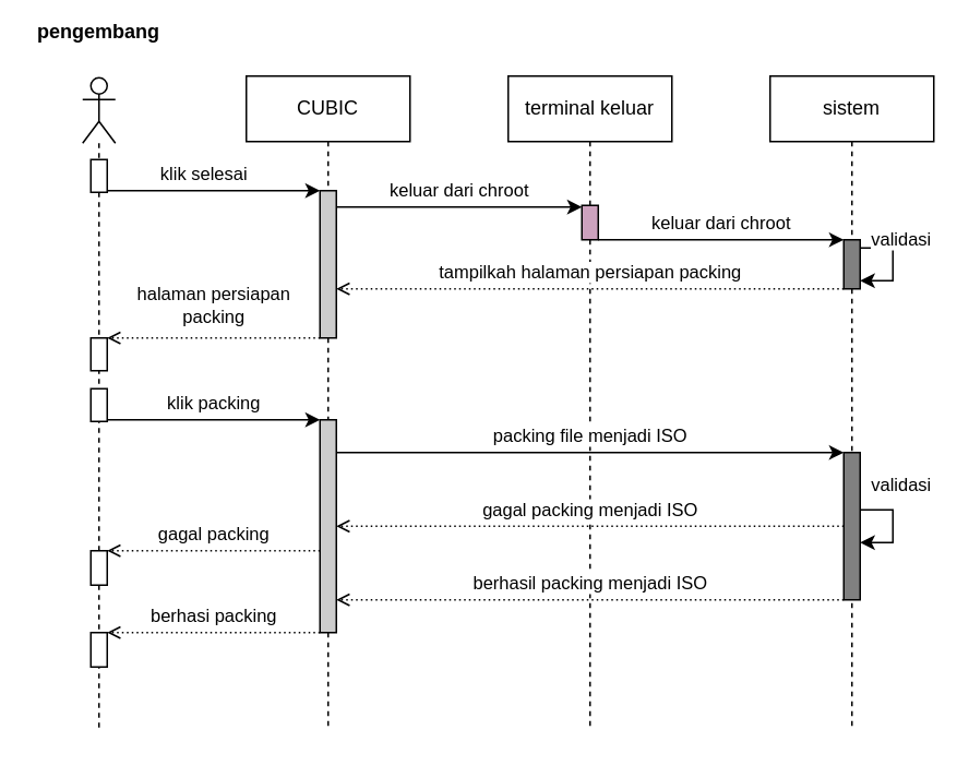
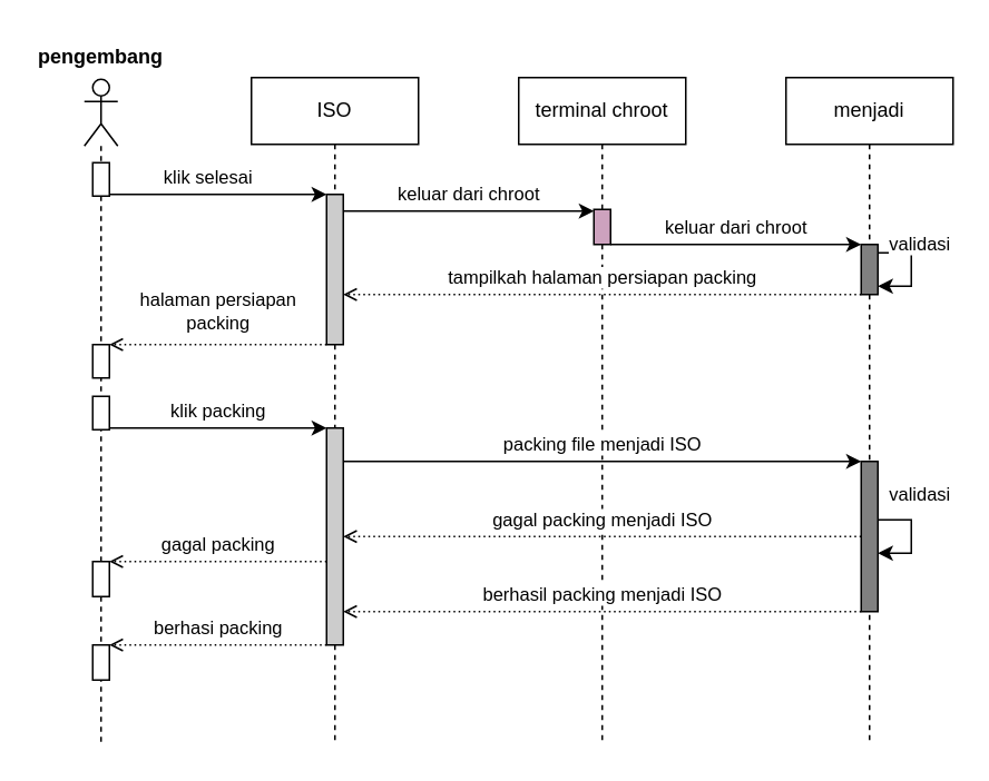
- <mxCell id="29" value="pengembang" style="text;align=center;fontStyle=1;verticalAlign=middle;spacingLeft=3;spacingRight=3;strokeColor=none;rotatable=0;points=[[0,0.5],[1,0.5]];portConstraint=eastwest;fillColor=#FFFFFF;" vertex="1" parent="1"><mxGeometry x="20" y="5" width="80" height="26" as="geometry" /></mxCell>
+ <mxCell id="29" value="pengembang" style="text;align=center;fontStyle=1;verticalAlign=middle;spacingLeft=3;spacingRight=3;strokeColor=none;rotatable=0;points=[[0,0.5],[1,0.5]];portConstraint=eastwest;fillColor=#FFFFFF;" vertex="1" parent="1"><mxGeometry x="20" y="20" width="80" height="26" as="geometry" /></mxCell>
- <mxCell id="15" value="CUBIC" style="shape=umlLifeline;perimeter=lifelinePerimeter;whiteSpace=wrap;html=1;container=1;collapsible=0;recursiveResize=0;outlineConnect=0;" parent="1" vertex="1"><mxGeometry x="150" y="46" width="100" height="400" as="geometry" /></mxCell>
+ <mxCell id="15" value="ISO" style="shape=umlLifeline;perimeter=lifelinePerimeter;whiteSpace=wrap;html=1;container=1;collapsible=0;recursiveResize=0;outlineConnect=0;" parent="1" vertex="1"><mxGeometry x="150" y="46" width="100" height="400" as="geometry" /></mxCell>
- <mxCell id="7" value="terminal keluar" style="shape=umlLifeline;perimeter=lifelinePerimeter;whiteSpace=wrap;html=1;container=1;collapsible=0;recursiveResize=0;outlineConnect=0;" parent="1" vertex="1"><mxGeometry x="310" y="46" width="100" height="399" as="geometry" /></mxCell>
+ <mxCell id="7" value="terminal chroot" style="shape=umlLifeline;perimeter=lifelinePerimeter;whiteSpace=wrap;html=1;container=1;collapsible=0;recursiveResize=0;outlineConnect=0;" parent="1" vertex="1"><mxGeometry x="310" y="46" width="100" height="399" as="geometry" /></mxCell>
- <mxCell id="2" value="sistem" style="shape=umlLifeline;perimeter=lifelinePerimeter;whiteSpace=wrap;html=1;container=1;collapsible=0;recursiveResize=0;outlineConnect=0;" parent="1" vertex="1"><mxGeometry x="470" y="46" width="100" height="400" as="geometry" /></mxCell>
+ <mxCell id="2" value="menjadi" style="shape=umlLifeline;perimeter=lifelinePerimeter;whiteSpace=wrap;html=1;container=1;collapsible=0;recursiveResize=0;outlineConnect=0;" parent="1" vertex="1"><mxGeometry x="470" y="46" width="100" height="400" as="geometry" /></mxCell>
